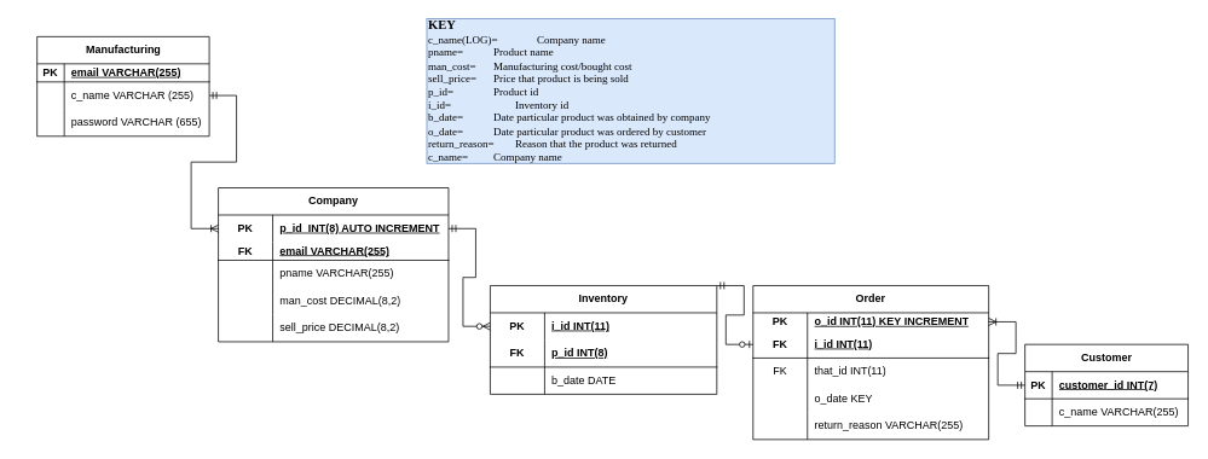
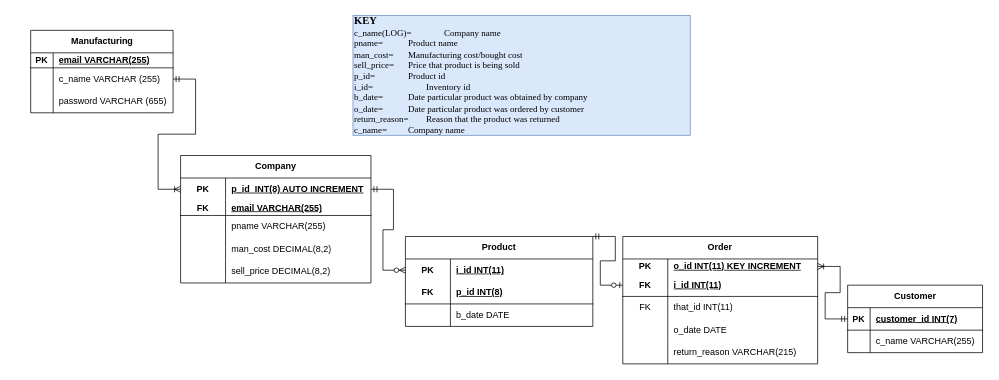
- <mxCell id="54" value="Inventory" style="shape=table;startSize=30;container=1;collapsible=1;childLayout=tableLayout;fixedRows=1;rowLines=0;fontStyle=1;align=center;resizeLast=1;html=1;whiteSpace=wrap;" vertex="1" parent="1"><mxGeometry x="540" y="315" width="250" height="120" as="geometry" /></mxCell>
+ <mxCell id="54" value="Product" style="shape=table;startSize=30;container=1;collapsible=1;childLayout=tableLayout;fixedRows=1;rowLines=0;fontStyle=1;align=center;resizeLast=1;html=1;whiteSpace=wrap;" vertex="1" parent="1"><mxGeometry x="540" y="315" width="250" height="120" as="geometry" /></mxCell>
- <mxCell id="14" value="o_date KEY" style="shape=partialRectangle;connectable=0;fillColor=none;top=0;left=0;bottom=0;right=0;align=left;spacingLeft=6;overflow=hidden;html=1;whiteSpace=wrap;" parent="12" vertex="1"><mxGeometry x="60" width="200" height="30" as="geometry"><mxRectangle width="200" height="30" as="alternateBounds" /></mxGeometry></mxCell>
+ <mxCell id="14" value="o_date DATE" style="shape=partialRectangle;connectable=0;fillColor=none;top=0;left=0;bottom=0;right=0;align=left;spacingLeft=6;overflow=hidden;html=1;whiteSpace=wrap;" parent="12" vertex="1"><mxGeometry x="60" width="200" height="30" as="geometry"><mxRectangle width="200" height="30" as="alternateBounds" /></mxGeometry></mxCell>
- <mxCell id="17" value="return_reason VARCHAR(255)" style="shape=partialRectangle;connectable=0;fillColor=none;top=0;left=0;bottom=0;right=0;align=left;spacingLeft=6;overflow=hidden;html=1;whiteSpace=wrap;" parent="15" vertex="1"><mxGeometry x="60" width="200" height="30" as="geometry"><mxRectangle width="200" height="30" as="alternateBounds" /></mxGeometry></mxCell>
+ <mxCell id="17" value="return_reason VARCHAR(215)" style="shape=partialRectangle;connectable=0;fillColor=none;top=0;left=0;bottom=0;right=0;align=left;spacingLeft=6;overflow=hidden;html=1;whiteSpace=wrap;" parent="15" vertex="1"><mxGeometry x="60" width="200" height="30" as="geometry"><mxRectangle width="200" height="30" as="alternateBounds" /></mxGeometry></mxCell>
